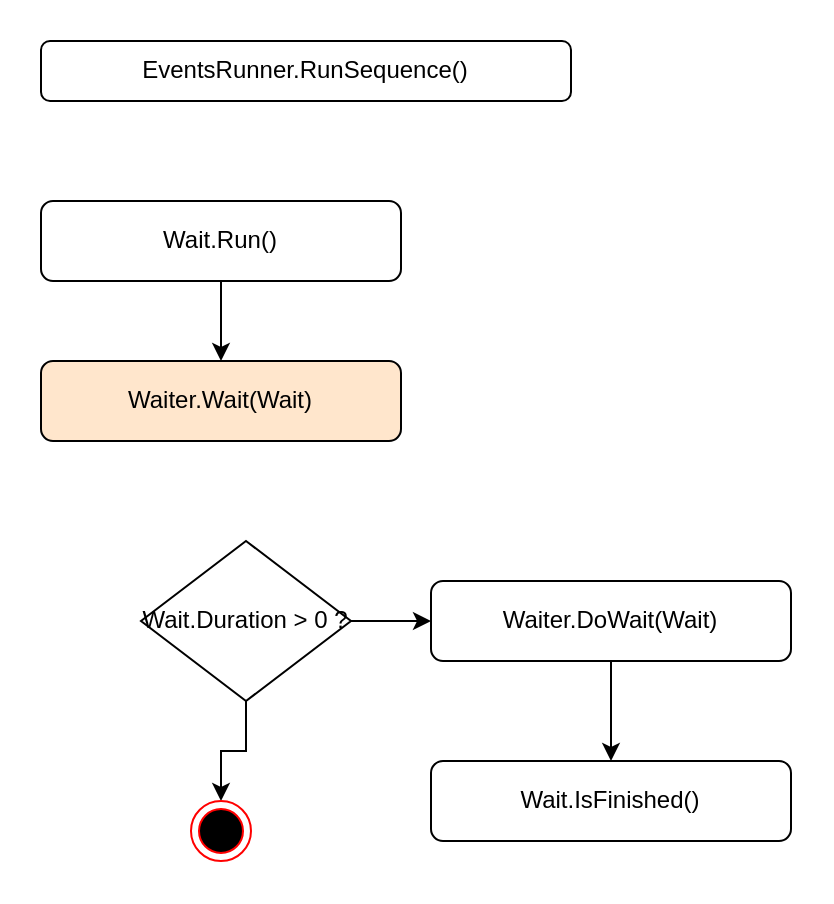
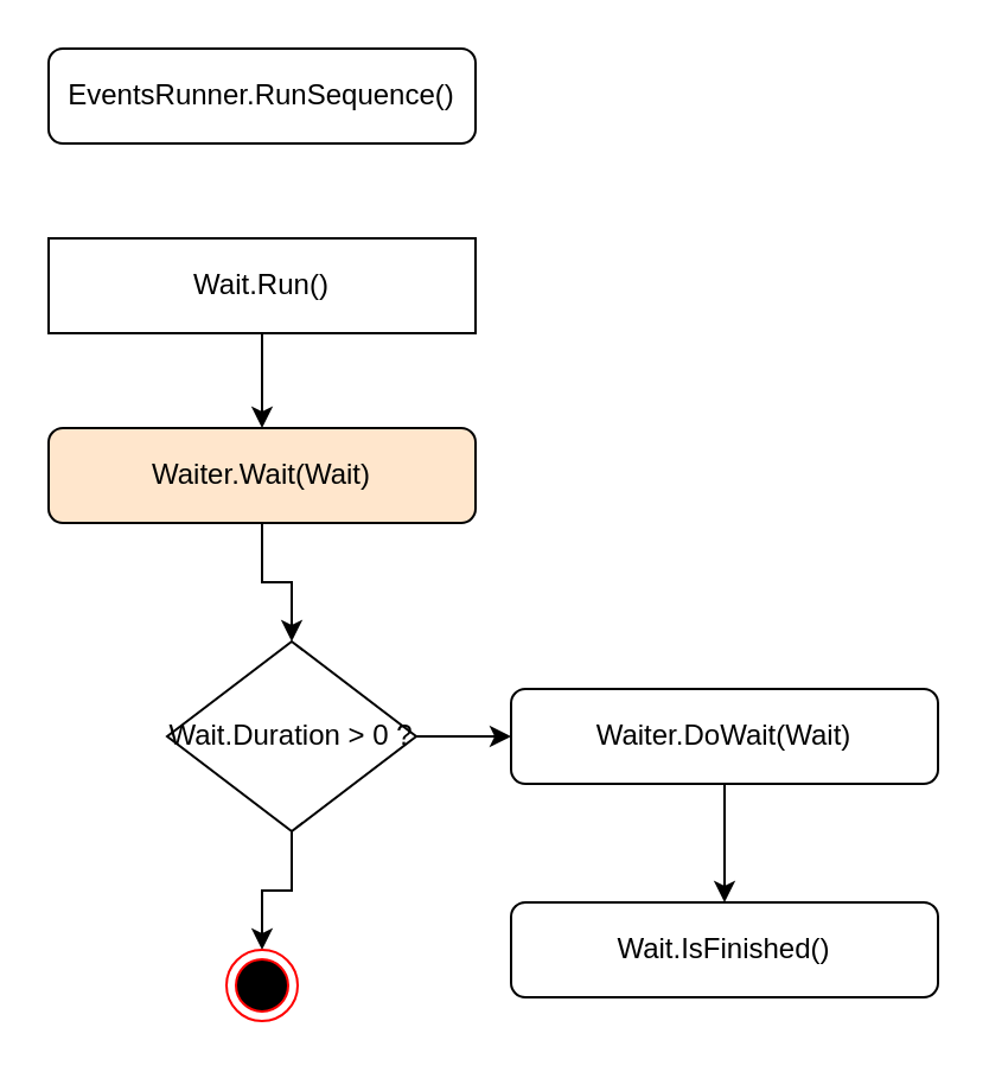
- <mxCell id="2" value="EventsRunner.RunSequence()" style="rounded=1;whiteSpace=wrap;html=1;" vertex="1" parent="1"><mxGeometry x="20" y="20" width="265" height="30" as="geometry" /></mxCell>
+ <mxCell id="2" value="EventsRunner.RunSequence()" style="rounded=1;whiteSpace=wrap;html=1;" vertex="1" parent="1"><mxGeometry x="20" y="20" width="180" height="40" as="geometry" /></mxCell>
- <mxCell id="4" value="Wait.Run()" style="rounded=1;whiteSpace=wrap;html=1;" vertex="1" parent="1"><mxGeometry x="20" y="100" width="180" height="40" as="geometry" /></mxCell>
+ <mxCell id="4" value="Wait.Run()" style="whiteSpace=wrap;html=1;rounded=0;" vertex="1" parent="1"><mxGeometry x="20" y="100" width="180" height="40" as="geometry" /></mxCell>
+ <mxCell id="5" style="edgeStyle=orthogonalEdgeStyle;rounded=0;orthogonalLoop=1;jettySize=auto;html=1;exitX=0.5;exitY=1;exitDx=0;exitDy=0;entryX=0.5;entryY=0;entryDx=0;entryDy=0;" edge="1" parent="1" source="6" target="9"><mxGeometry relative="1" as="geometry" /></mxCell>
